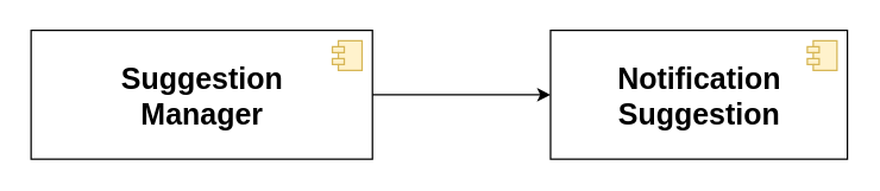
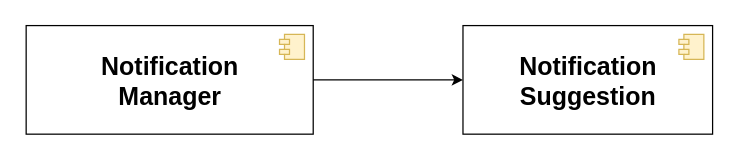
- <mxCell id="4" value="&lt;b&gt;Suggestion&lt;br&gt;Manager&lt;br&gt;&lt;/b&gt;" style="html=1;dropTarget=0;fontSize=20;sketch=0;" parent="1" vertex="1"><mxGeometry x="20" y="20" width="230" height="87" as="geometry" /></mxCell>
+ <mxCell id="4" value="&lt;b&gt;Notification&lt;br&gt;Manager&lt;br&gt;&lt;/b&gt;" style="html=1;dropTarget=0;fontSize=20;sketch=0;" parent="1" vertex="1"><mxGeometry x="20" y="20" width="230" height="87" as="geometry" /></mxCell>
